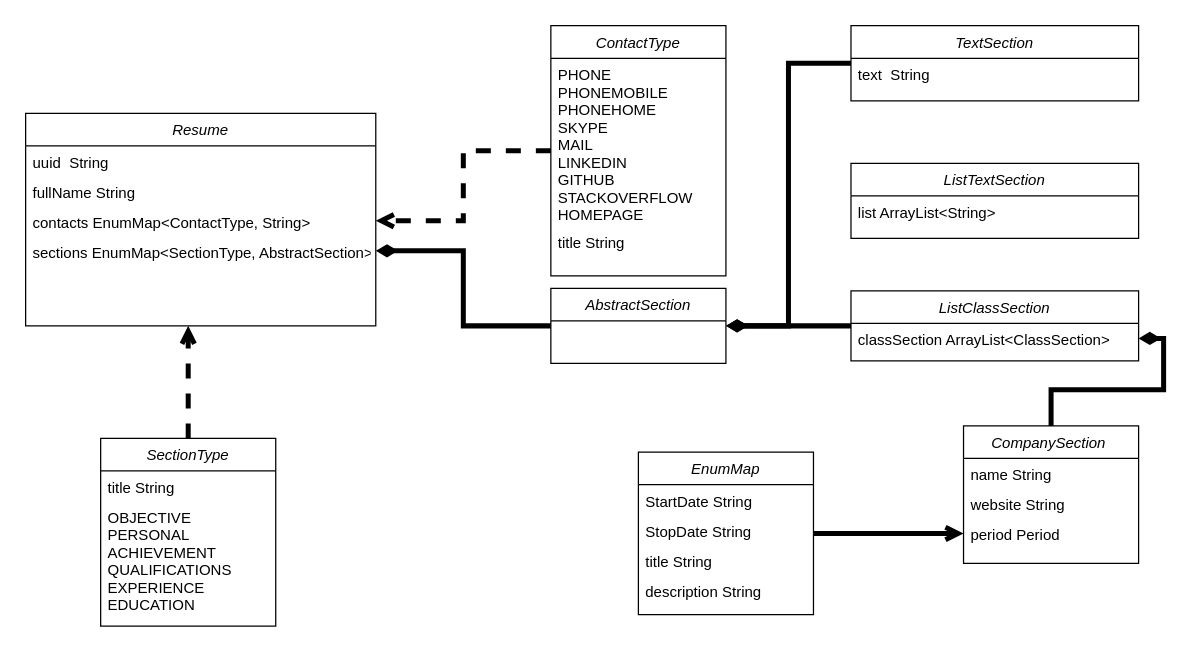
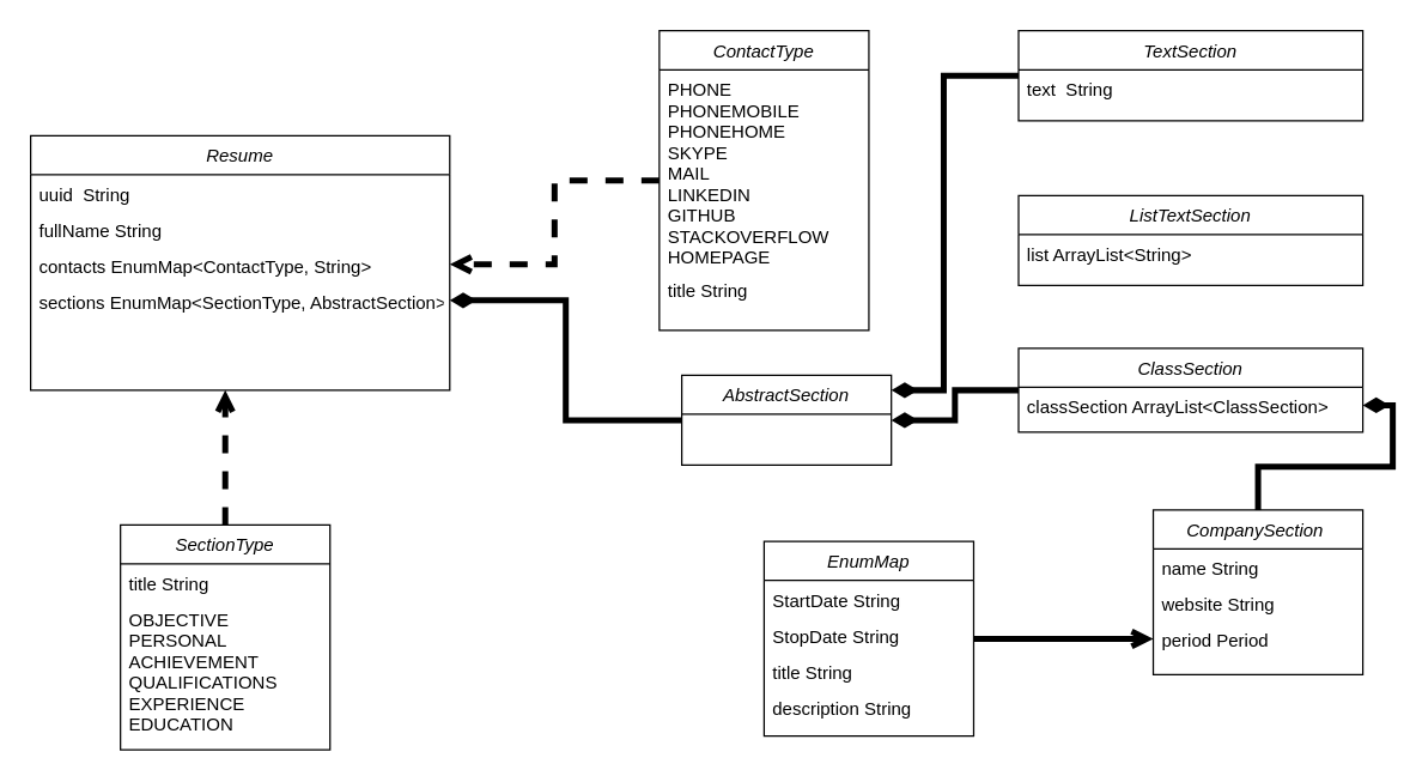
- <mxCell id="28" value="ListClassSection" style="swimlane;fontStyle=2;align=center;verticalAlign=top;childLayout=stackLayout;horizontal=1;startSize=26;horizontalStack=0;resizeParent=1;resizeLast=0;collapsible=1;marginBottom=0;rounded=0;shadow=0;strokeWidth=1;" parent="1" vertex="1"><mxGeometry x="680" y="232" width="230" height="56" as="geometry"><mxRectangle x="230" y="140" width="160" height="26" as="alternateBounds" /></mxGeometry></mxCell>
+ <mxCell id="28" value="ClassSection" style="swimlane;fontStyle=2;align=center;verticalAlign=top;childLayout=stackLayout;horizontal=1;startSize=26;horizontalStack=0;resizeParent=1;resizeLast=0;collapsible=1;marginBottom=0;rounded=0;shadow=0;strokeWidth=1;" parent="1" vertex="1"><mxGeometry x="680" y="232" width="230" height="56" as="geometry"><mxRectangle x="230" y="140" width="160" height="26" as="alternateBounds" /></mxGeometry></mxCell>
- <mxCell id="24" value="AbstractSection" style="swimlane;fontStyle=2;align=center;verticalAlign=top;childLayout=stackLayout;horizontal=1;startSize=26;horizontalStack=0;resizeParent=1;resizeLast=0;collapsible=1;marginBottom=0;rounded=0;shadow=0;strokeWidth=1;" parent="1" vertex="1"><mxGeometry x="440" y="230" width="140" height="60" as="geometry"><mxRectangle x="230" y="140" width="160" height="26" as="alternateBounds" /></mxGeometry></mxCell>
+ <mxCell id="24" value="AbstractSection" style="swimlane;fontStyle=2;align=center;verticalAlign=top;childLayout=stackLayout;horizontal=1;startSize=26;horizontalStack=0;resizeParent=1;resizeLast=0;collapsible=1;marginBottom=0;rounded=0;shadow=0;strokeWidth=1;" parent="1" vertex="1"><mxGeometry x="455" y="250" width="140" height="60" as="geometry"><mxRectangle x="230" y="140" width="160" height="26" as="alternateBounds" /></mxGeometry></mxCell>
